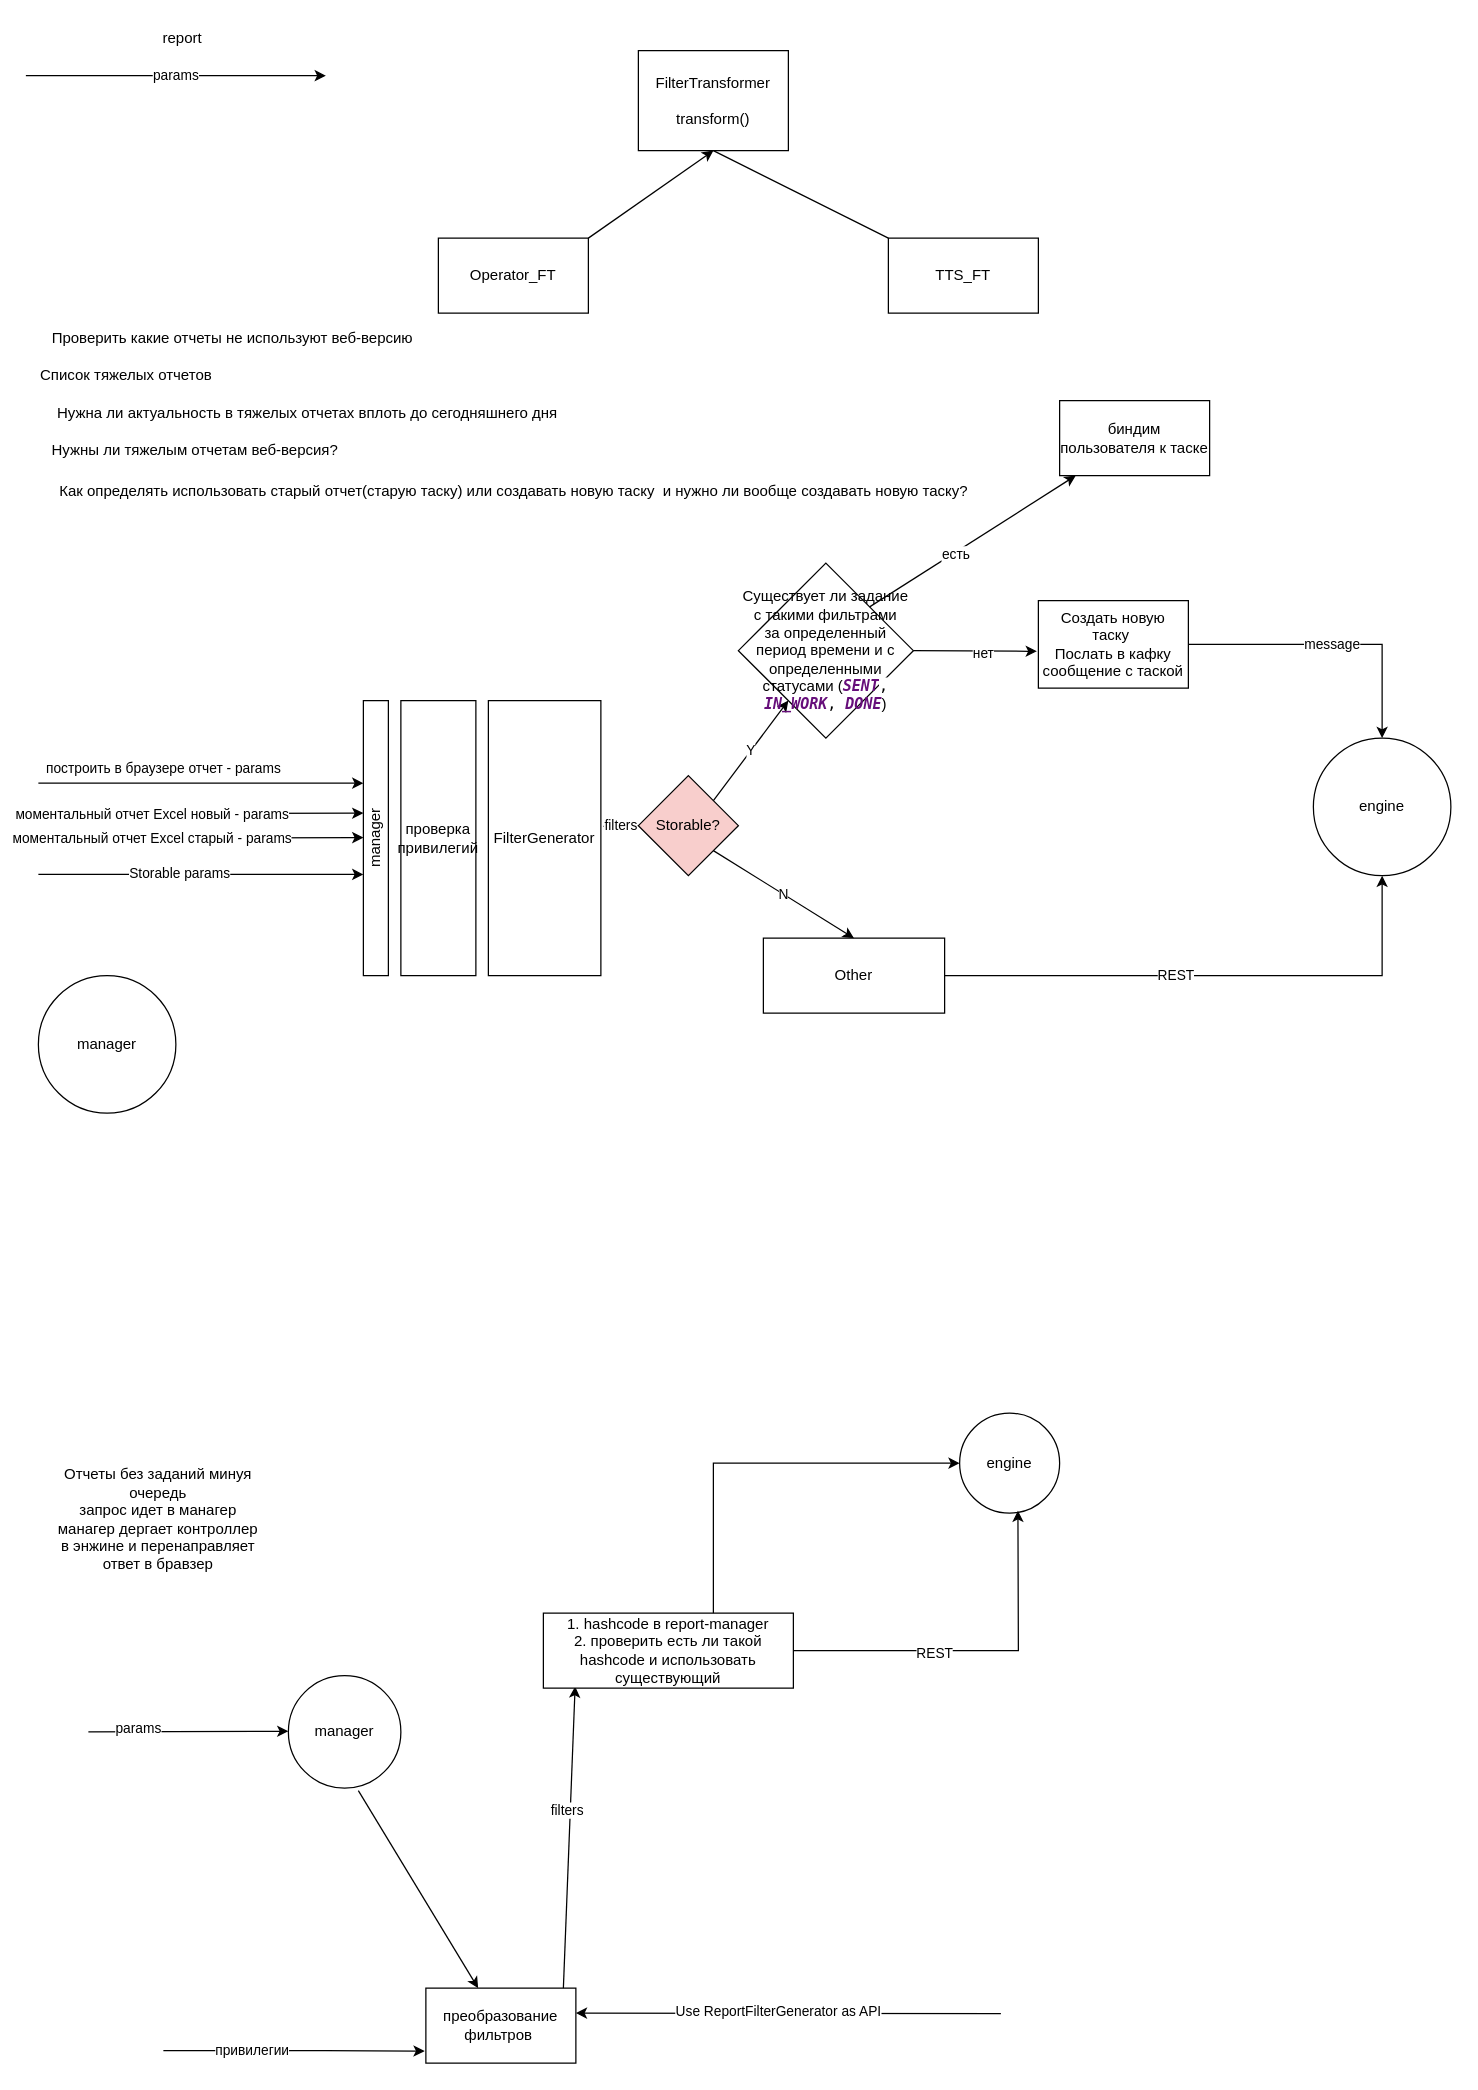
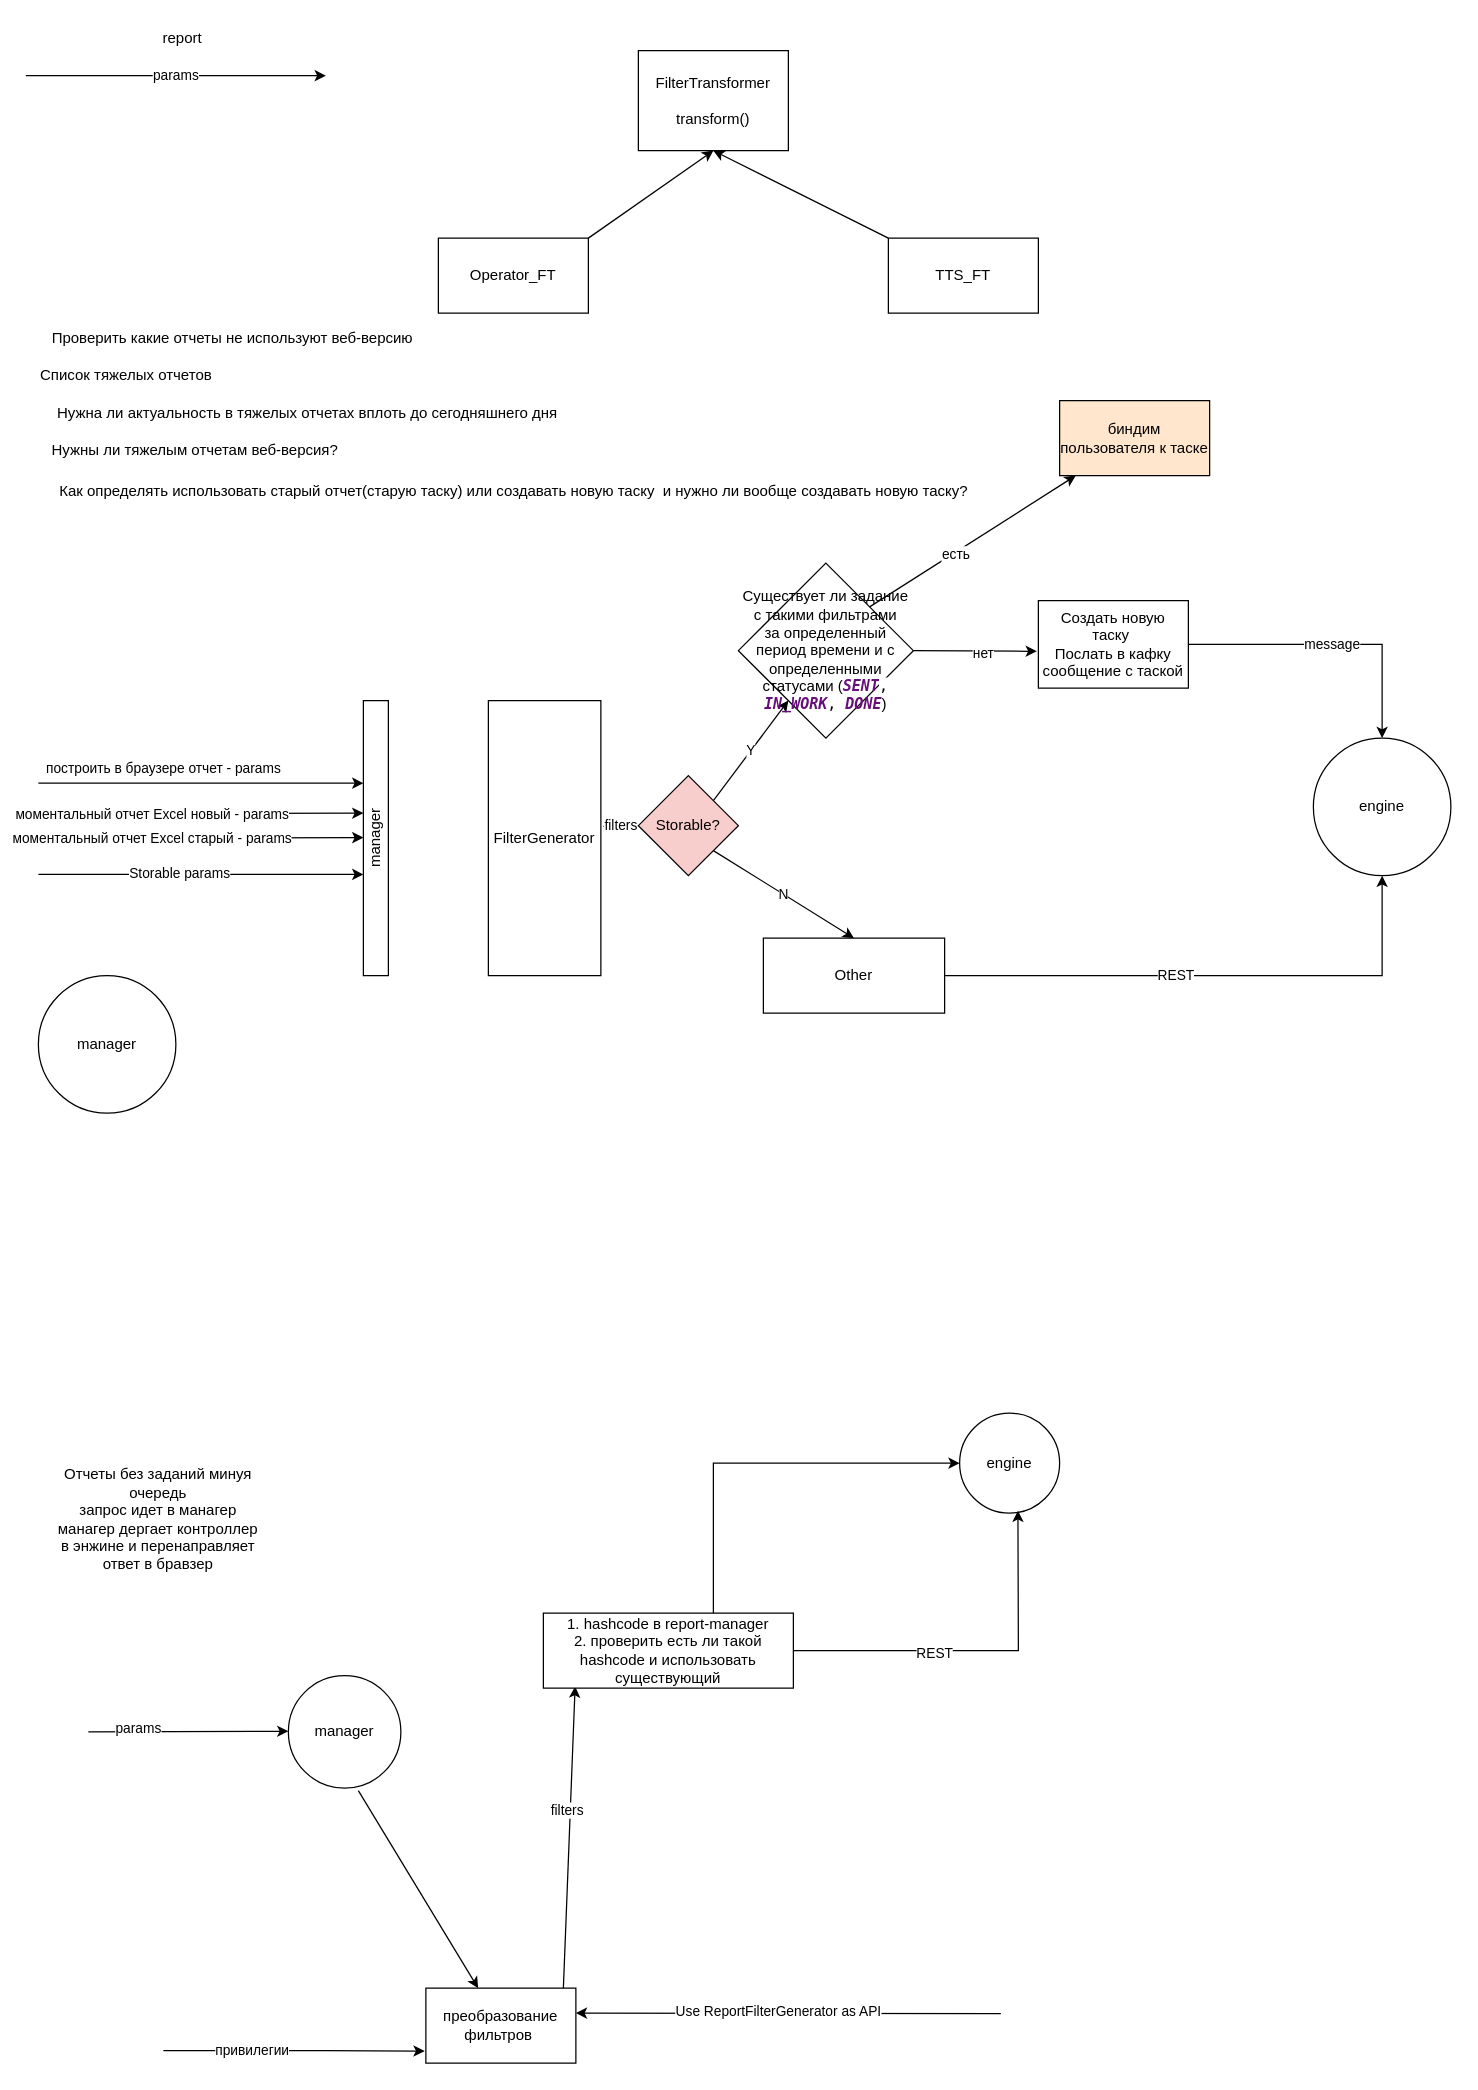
- <mxCell id="54" value="" style="endArrow=none;html=1;rounded=0;exitX=0;exitY=0;exitDx=0;exitDy=0;entryX=0.5;entryY=1;entryDx=0;entryDy=0;" parent="1" source="51" target="50" edge="1"><mxGeometry width="50" height="50" relative="1" as="geometry"><mxPoint x="480" y="280" as="sourcePoint" /><mxPoint x="570" y="180" as="targetPoint" /></mxGeometry></mxCell>
+ <mxCell id="54" value="" style="endArrow=classic;html=1;rounded=0;exitX=0;exitY=0;exitDx=0;exitDy=0;entryX=0.5;entryY=1;entryDx=0;entryDy=0;" parent="1" source="51" target="50" edge="1"><mxGeometry width="50" height="50" relative="1" as="geometry"><mxPoint x="480" y="280" as="sourcePoint" /><mxPoint x="570" y="180" as="targetPoint" /></mxGeometry></mxCell>
- <mxCell id="43" value="биндим пользователя к таске" style="rounded=0;whiteSpace=wrap;html=1;" parent="1" vertex="1"><mxGeometry x="847" y="320" width="120" height="60" as="geometry" /></mxCell>
+ <mxCell id="43" value="биндим пользователя к таске" style="rounded=0;whiteSpace=wrap;html=1;fillColor=#ffe6cc;" parent="1" vertex="1"><mxGeometry x="847" y="320" width="120" height="60" as="geometry" /></mxCell>
- <mxCell id="30" value="проверка привилегий" style="rounded=0;whiteSpace=wrap;html=1;" parent="1" vertex="1"><mxGeometry x="320" y="560" width="60" height="220" as="geometry" /></mxCell>
